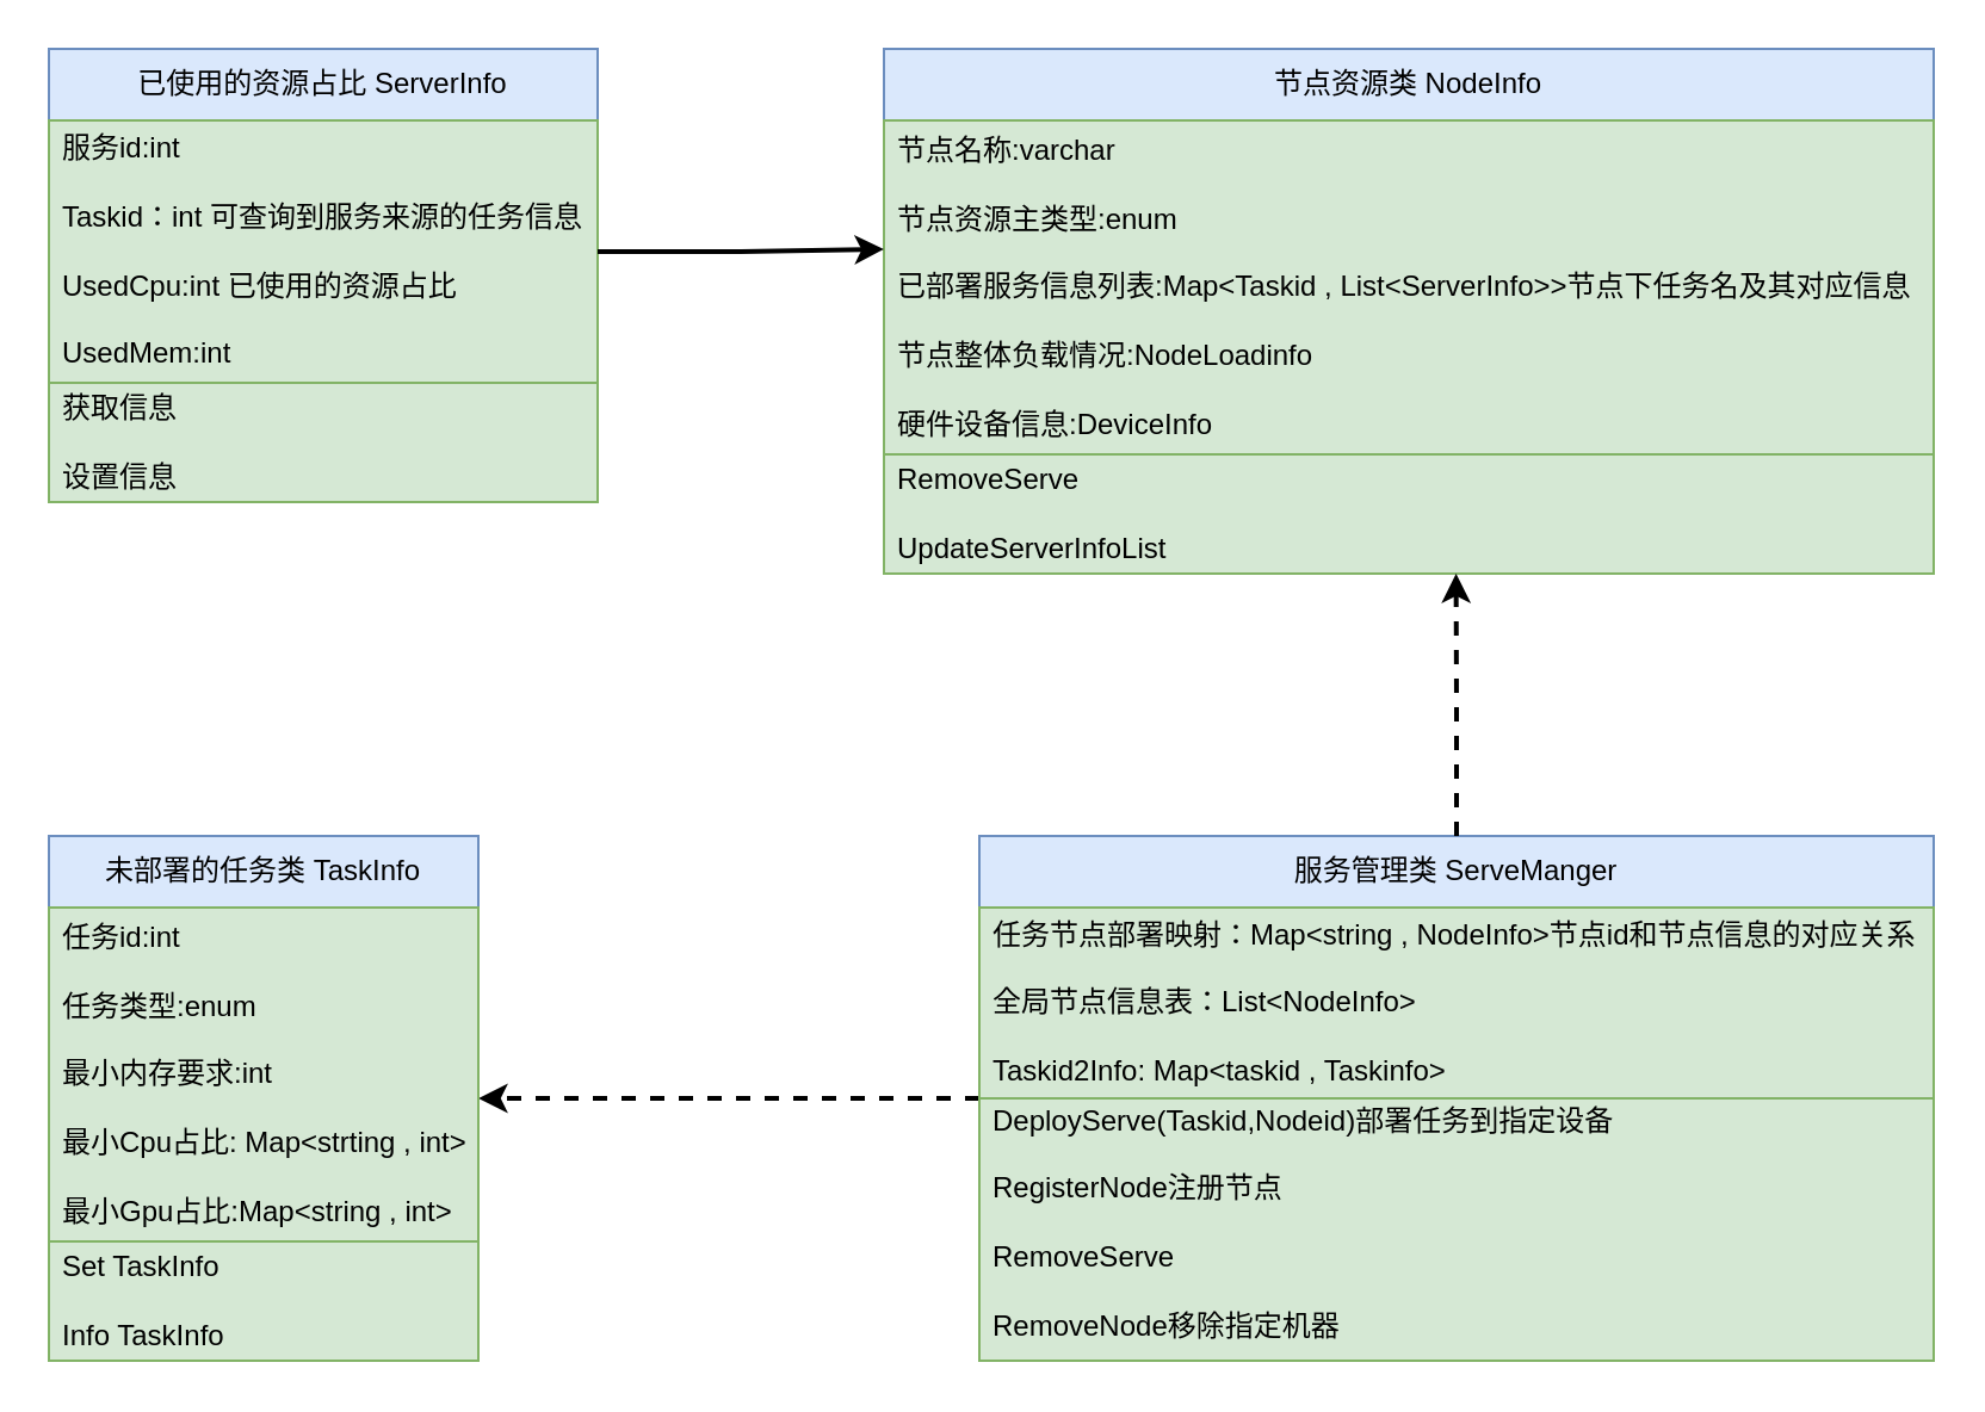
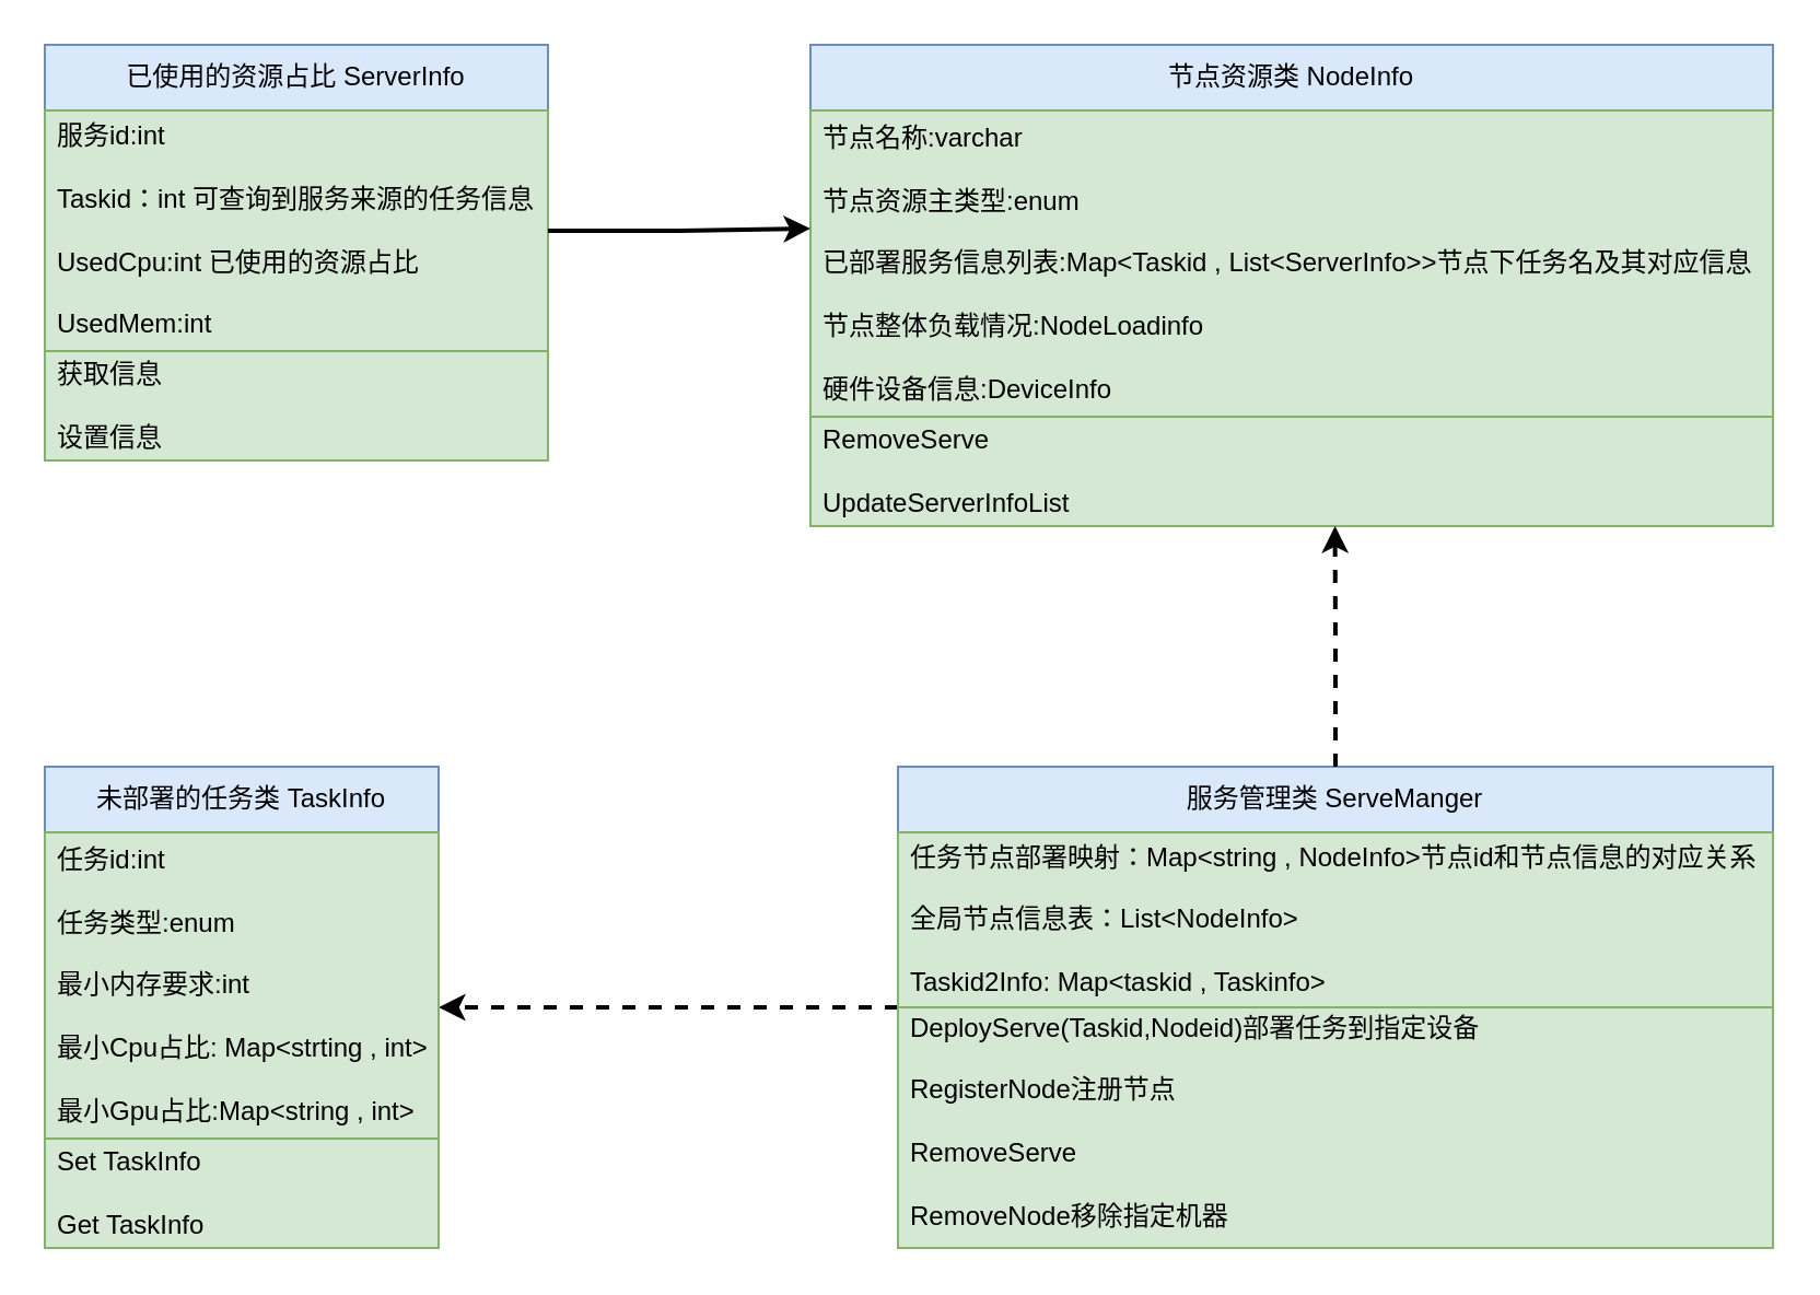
- <mxCell id="14" value="&lt;div&gt;Set TaskInfo&lt;/div&gt;&lt;div&gt;&lt;br&gt;&lt;/div&gt;&lt;div&gt;Info TaskInfo&lt;/div&gt;" style="text;strokeColor=#82b366;fillColor=#d5e8d4;align=left;verticalAlign=middle;spacingLeft=4;spacingRight=4;overflow=hidden;points=[[0,0.5],[1,0.5]];portConstraint=eastwest;rotatable=0;whiteSpace=wrap;html=1;" vertex="1" parent="12"><mxGeometry y="170" width="180" height="50" as="geometry" /></mxCell>
+ <mxCell id="14" value="&lt;div&gt;Set TaskInfo&lt;/div&gt;&lt;div&gt;&lt;br&gt;&lt;/div&gt;&lt;div&gt;Get TaskInfo&lt;/div&gt;" style="text;strokeColor=#82b366;fillColor=#d5e8d4;align=left;verticalAlign=middle;spacingLeft=4;spacingRight=4;overflow=hidden;points=[[0,0.5],[1,0.5]];portConstraint=eastwest;rotatable=0;whiteSpace=wrap;html=1;" vertex="1" parent="12"><mxGeometry y="170" width="180" height="50" as="geometry" /></mxCell>
